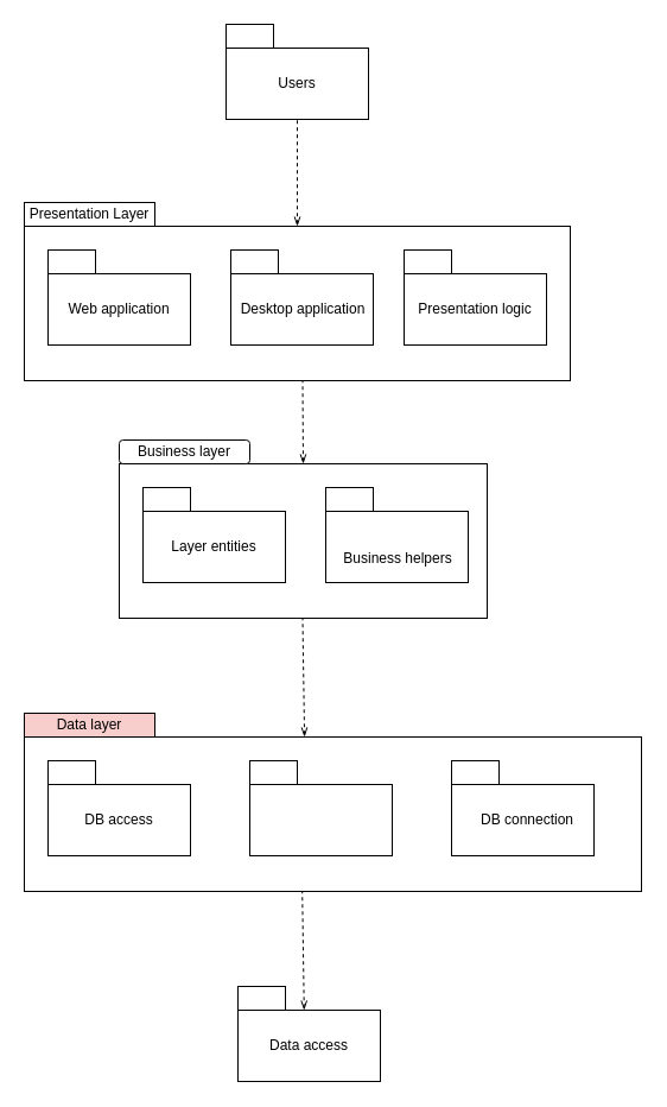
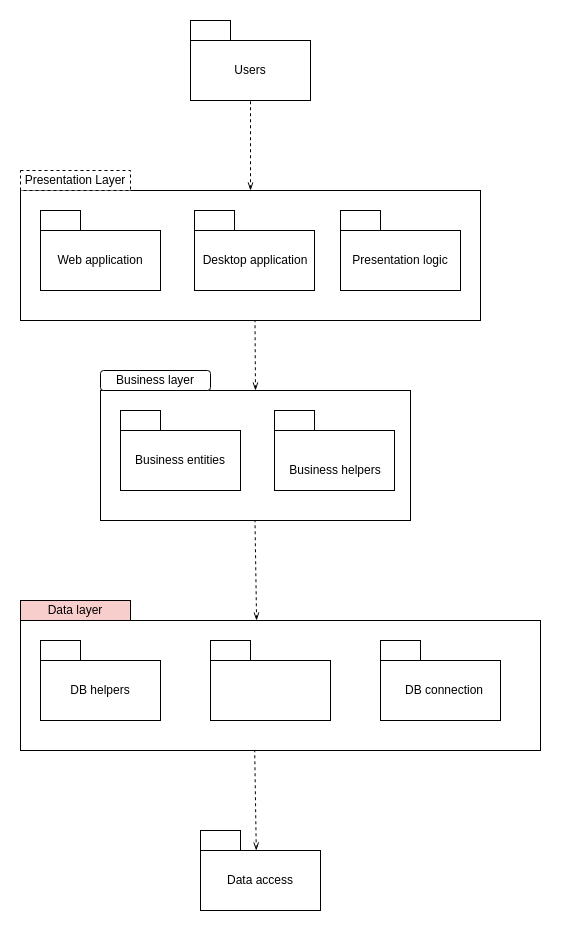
- <mxCell id="6" value="Presentation Layer" style="rounded=0;whiteSpace=wrap;html=1;" vertex="1" parent="1"><mxGeometry x="20" y="170" width="110" height="20" as="geometry" /></mxCell>
+ <mxCell id="6" value="Presentation Layer" style="rounded=0;whiteSpace=wrap;html=1;dashed=1;" vertex="1" parent="1"><mxGeometry x="20" y="170" width="110" height="20" as="geometry" /></mxCell>
- <mxCell id="21" value="Layer entities" style="text;html=1;strokeColor=none;fillColor=none;align=center;verticalAlign=middle;whiteSpace=wrap;rounded=0;" vertex="1" parent="1"><mxGeometry x="130" y="450" width="100" height="20" as="geometry" /></mxCell>
+ <mxCell id="21" value="Business entities" style="text;html=1;strokeColor=none;fillColor=none;align=center;verticalAlign=middle;whiteSpace=wrap;rounded=0;" vertex="1" parent="1"><mxGeometry x="130" y="450" width="100" height="20" as="geometry" /></mxCell>
- <mxCell id="29" value="DB access" style="text;html=1;strokeColor=none;fillColor=none;align=center;verticalAlign=middle;whiteSpace=wrap;rounded=0;" vertex="1" parent="1"><mxGeometry x="50" y="680" width="100" height="20" as="geometry" /></mxCell>
+ <mxCell id="29" value="DB helpers" style="text;html=1;strokeColor=none;fillColor=none;align=center;verticalAlign=middle;whiteSpace=wrap;rounded=0;" vertex="1" parent="1"><mxGeometry x="50" y="680" width="100" height="20" as="geometry" /></mxCell>
